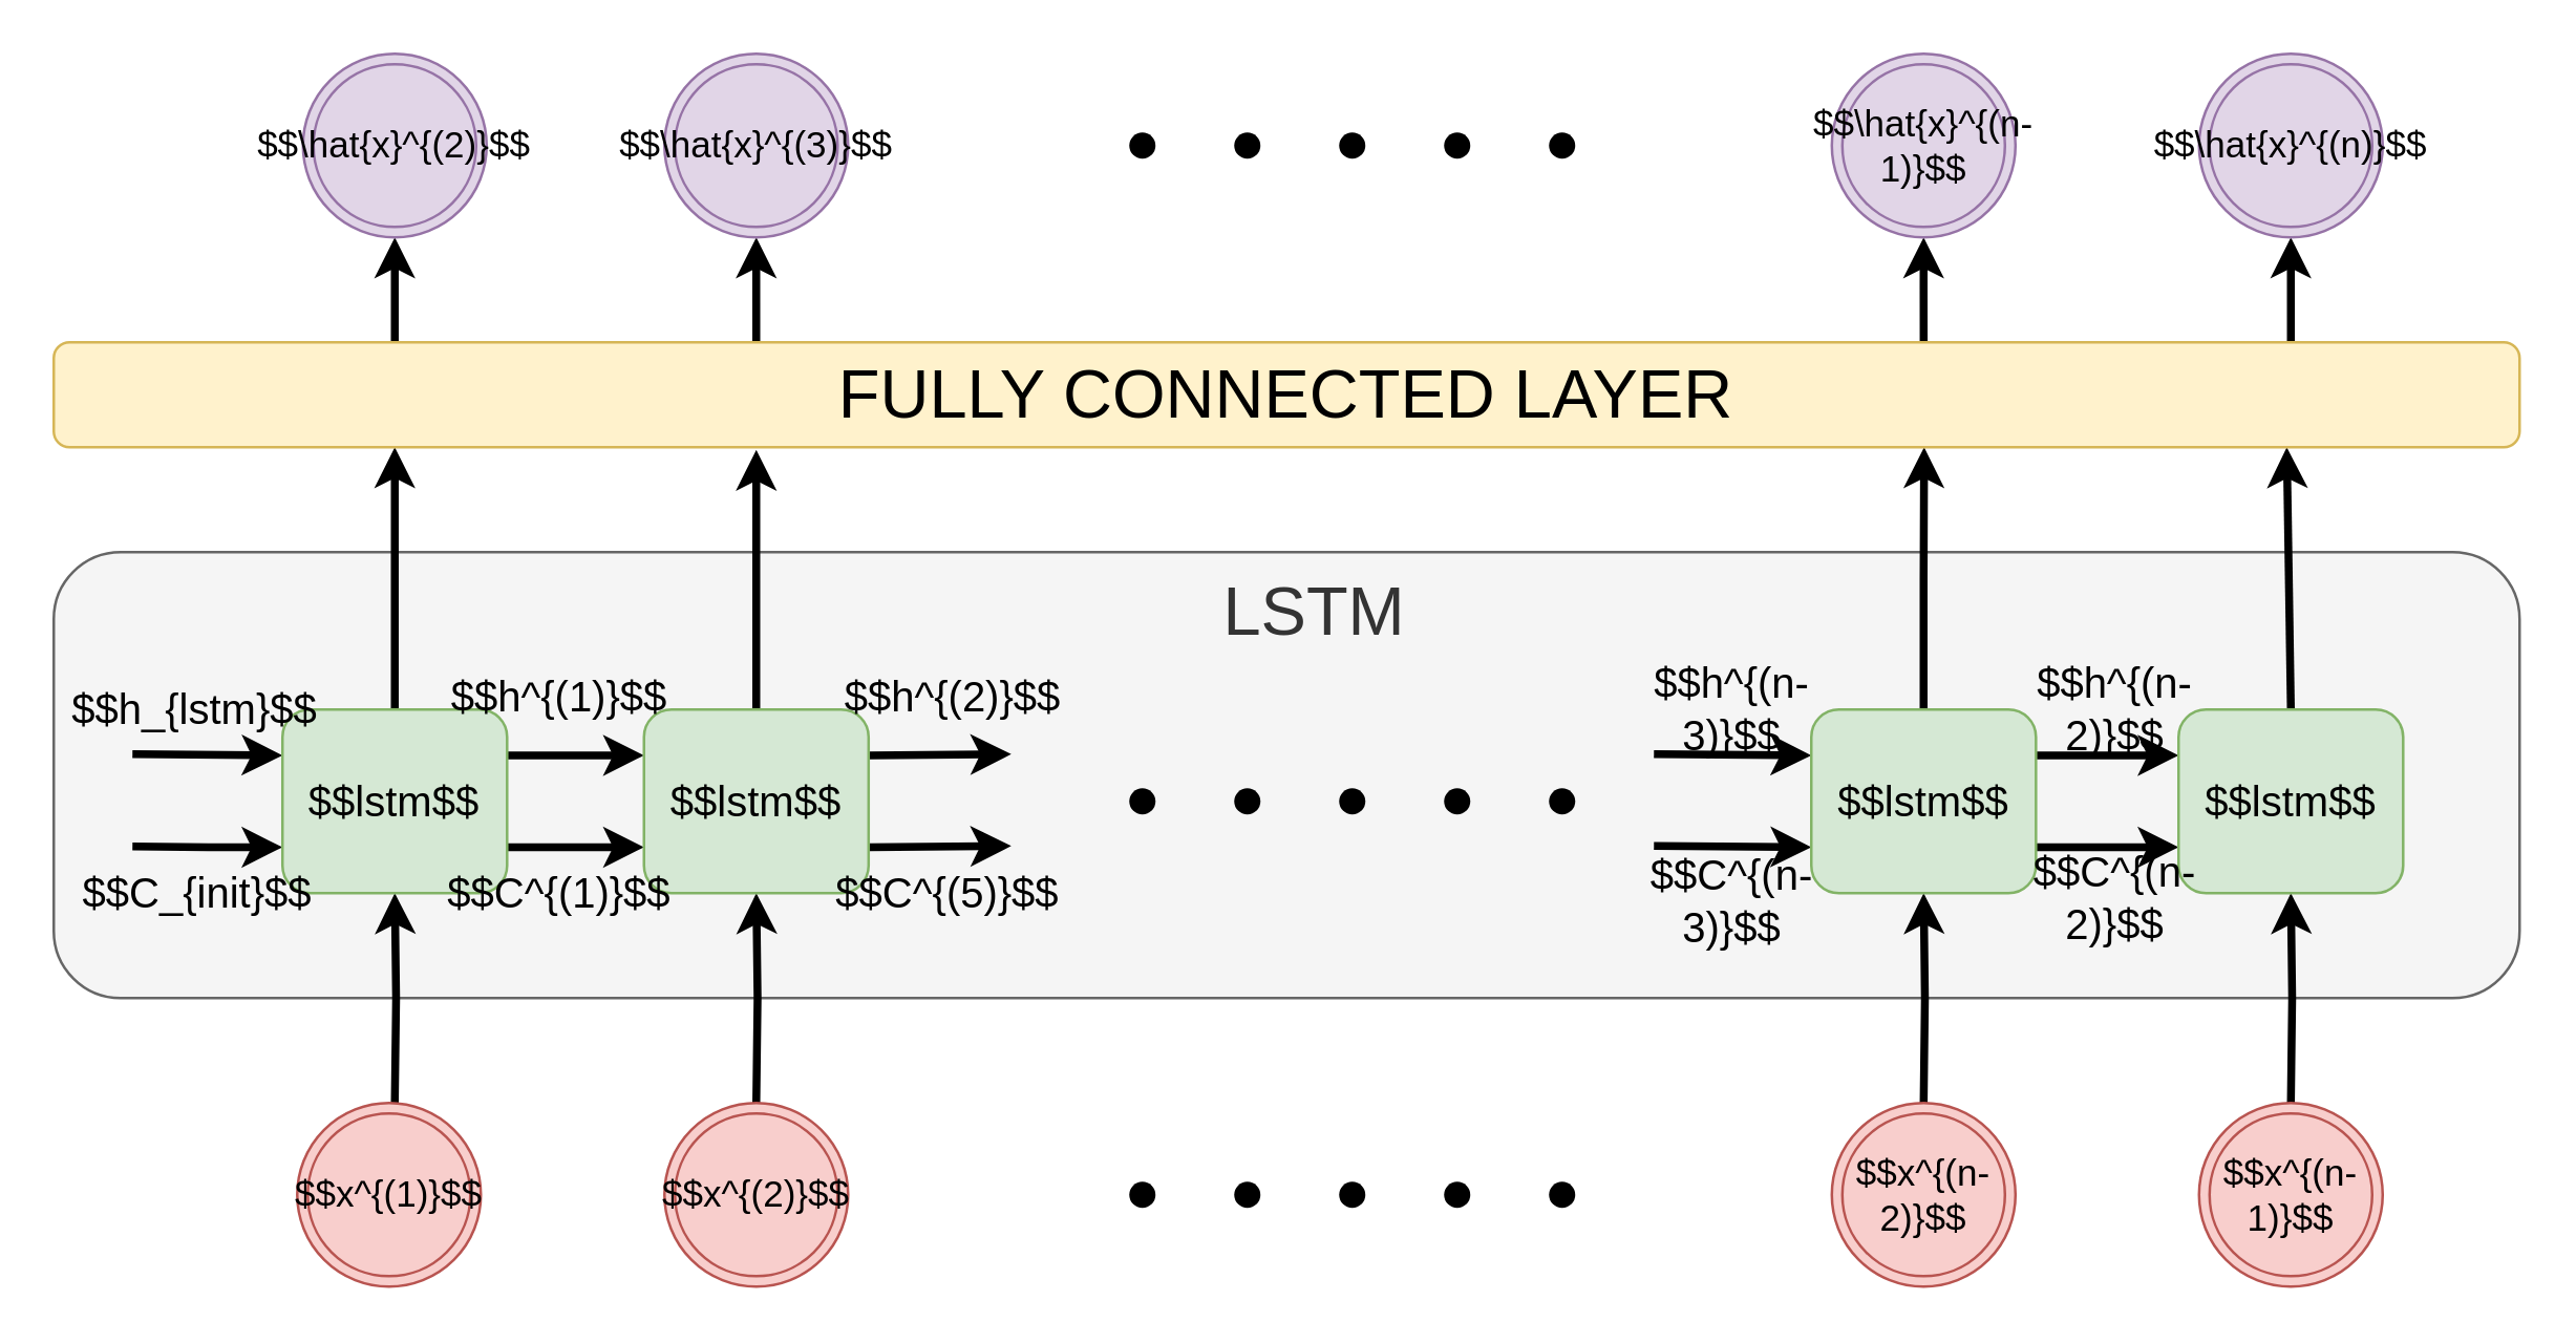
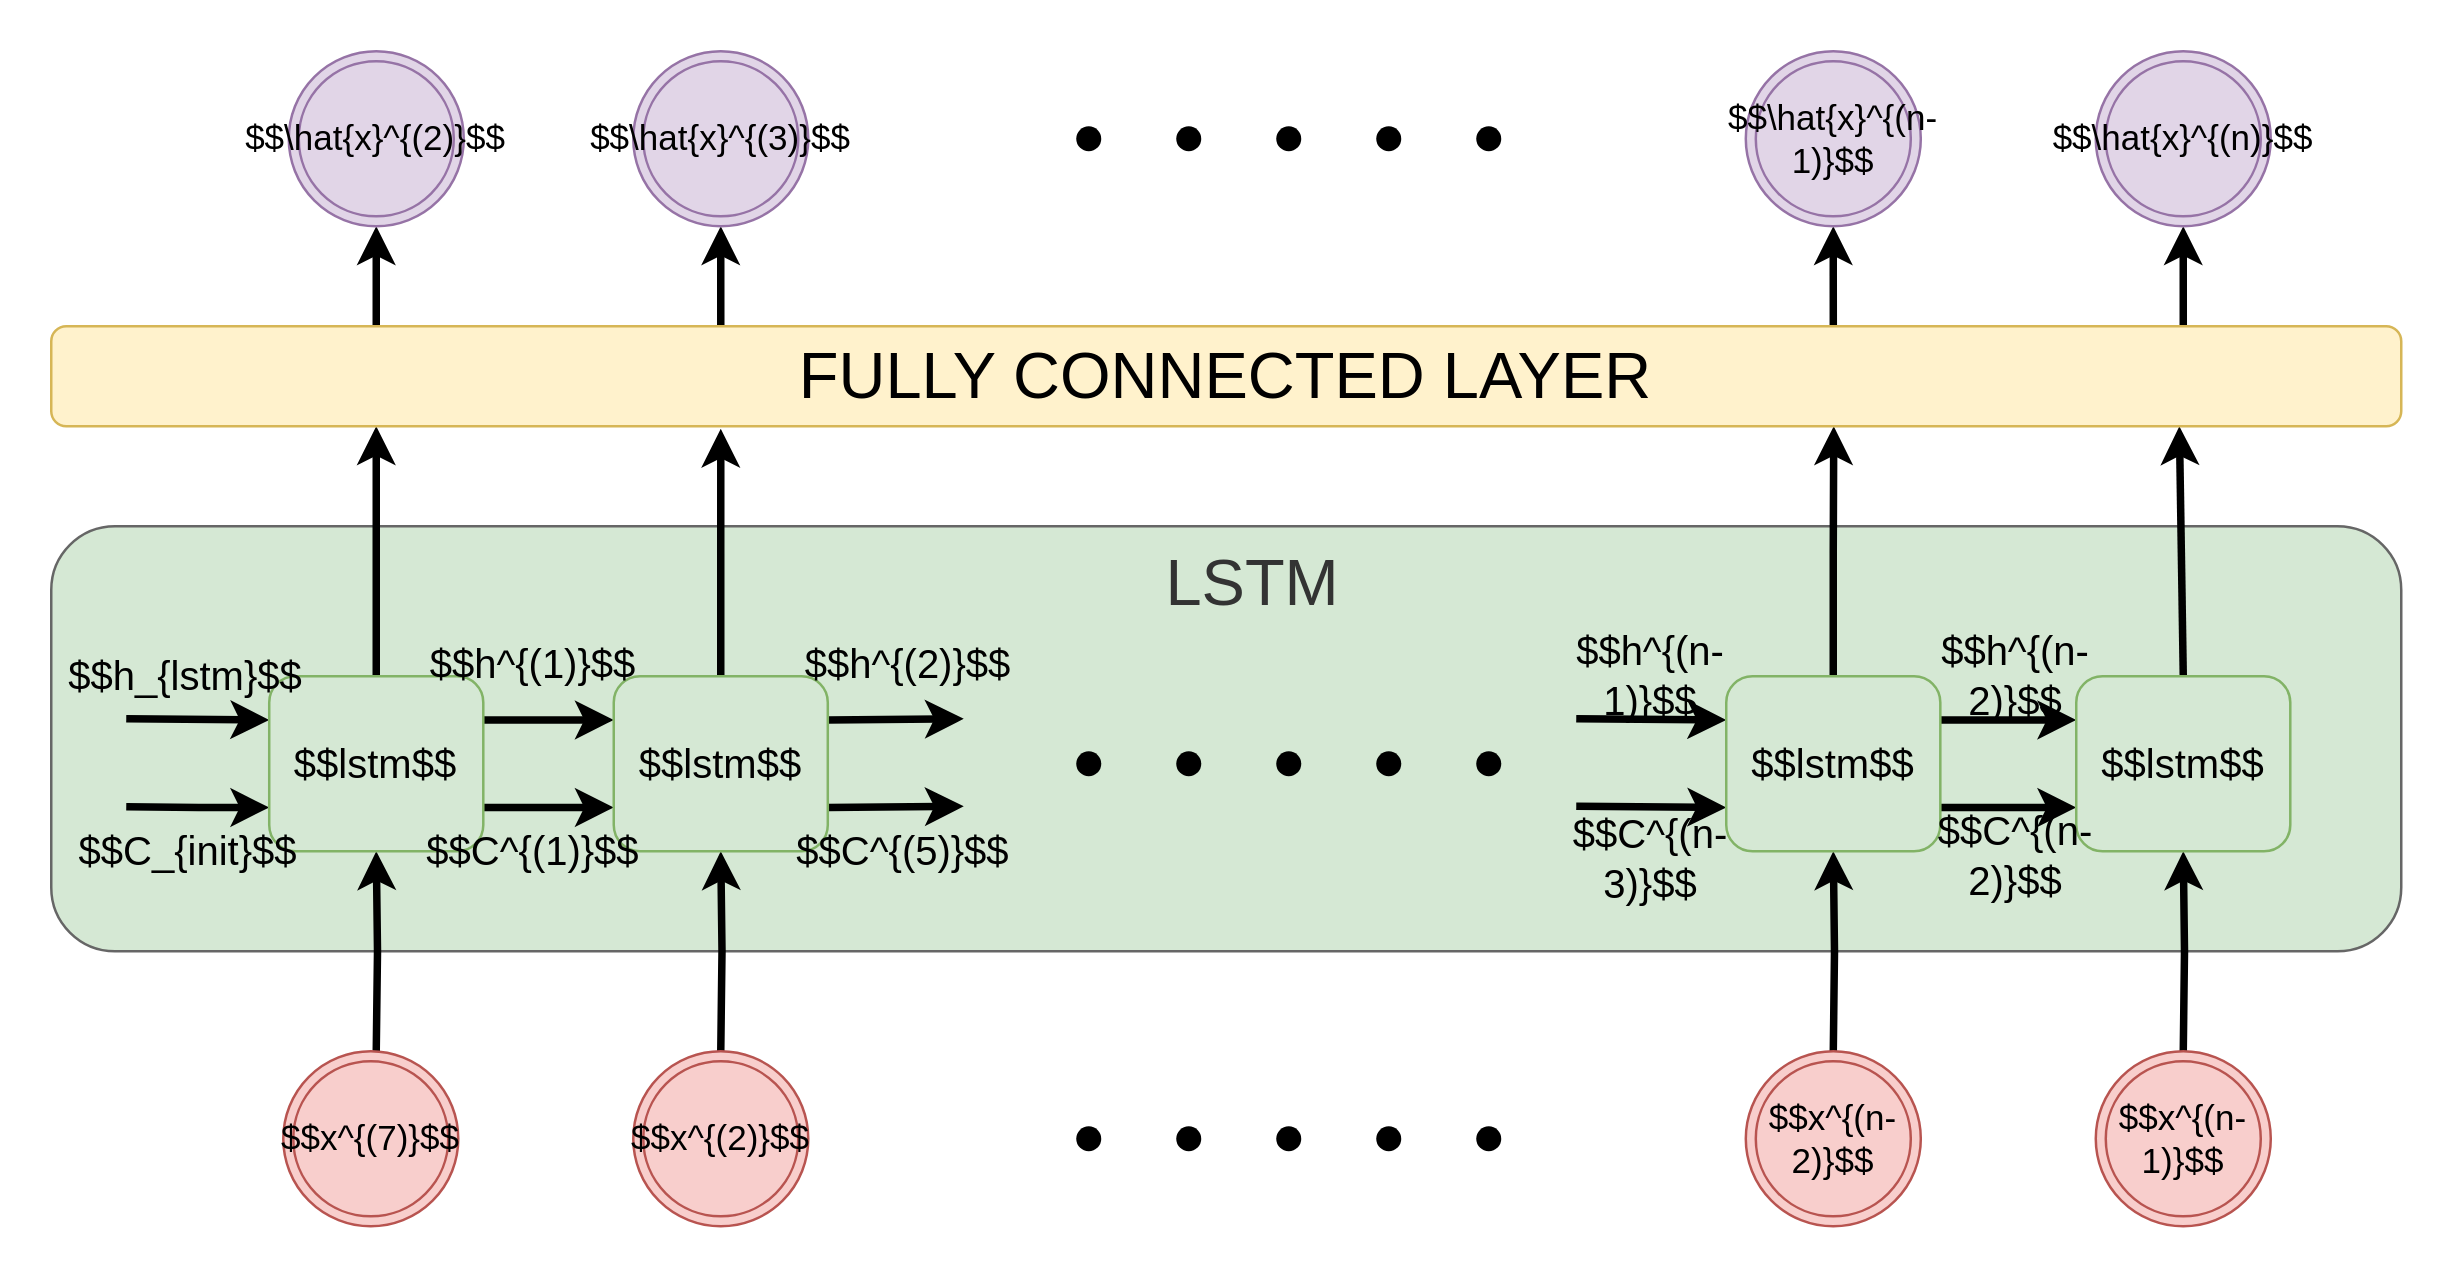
- <mxCell id="31" value="$$h^{(n-3)}$$" style="text;html=1;strokeColor=none;fillColor=none;align=center;verticalAlign=middle;whiteSpace=wrap;rounded=0;fontSize=16;" parent="1" vertex="1"><mxGeometry x="630" y="255" width="60" height="30" as="geometry" /></mxCell>
+ <mxCell id="31" value="$$h^{(n-1)}$$" style="text;html=1;strokeColor=none;fillColor=none;align=center;verticalAlign=middle;whiteSpace=wrap;rounded=0;fontSize=16;" parent="1" vertex="1"><mxGeometry x="630" y="255" width="60" height="30" as="geometry" /></mxCell>
- <mxCell id="2" value="&lt;font style=&quot;font-size: 26px&quot;&gt;&amp;nbsp; &amp;nbsp;LSTM&lt;br&gt;&lt;br&gt;&lt;br&gt;&lt;br&gt;&lt;br&gt;&lt;/font&gt;" style="rounded=1;whiteSpace=wrap;html=1;fillColor=#f5f5f5;strokeColor=#666666;connectable=0;fontColor=#333333;" parent="1" vertex="1"><mxGeometry x="20" y="210" width="940" height="170" as="geometry" /></mxCell>
+ <mxCell id="2" value="&lt;font style=&quot;font-size: 26px&quot;&gt;&amp;nbsp; &amp;nbsp;LSTM&lt;br&gt;&lt;br&gt;&lt;br&gt;&lt;br&gt;&lt;br&gt;&lt;/font&gt;" style="rounded=1;whiteSpace=wrap;html=1;fillColor=#d5e8d4;strokeColor=#666666;connectable=0;fontColor=#333333;" parent="1" vertex="1"><mxGeometry x="20" y="210" width="940" height="170" as="geometry" /></mxCell>
- <mxCell id="43" value="&lt;span style=&quot;font-size: 14px;&quot;&gt;$$x^{(1)}$$&lt;/span&gt;" style="ellipse;shape=doubleEllipse;whiteSpace=wrap;html=1;aspect=fixed;fillColor=#f8cecc;strokeColor=#b85450;" parent="1" vertex="1"><mxGeometry x="112.81" y="420" width="70" height="70" as="geometry" /></mxCell>
+ <mxCell id="43" value="&lt;span style=&quot;font-size: 14px;&quot;&gt;$$x^{(7)}$$&lt;/span&gt;" style="ellipse;shape=doubleEllipse;whiteSpace=wrap;html=1;aspect=fixed;fillColor=#f8cecc;strokeColor=#b85450;" parent="1" vertex="1"><mxGeometry x="112.81" y="420" width="70" height="70" as="geometry" /></mxCell>
